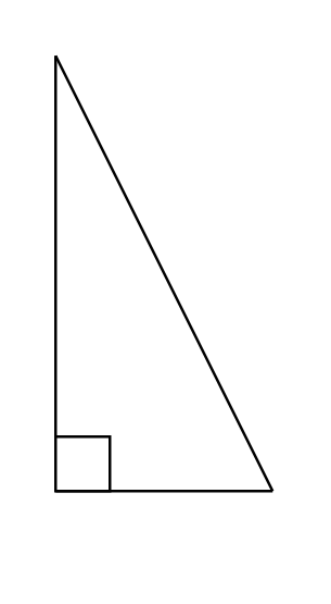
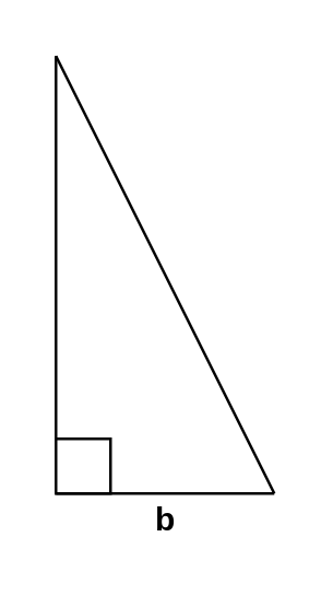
+ <mxCell id="2" value="&lt;b&gt;b&lt;/b&gt;" style="text;html=1;resizable=0;autosize=1;align=center;verticalAlign=middle;points=[];fillColor=none;strokeColor=none;rounded=0;" vertex="1" parent="1"><mxGeometry x="50" y="180" width="20" height="20" as="geometry" /></mxCell>
